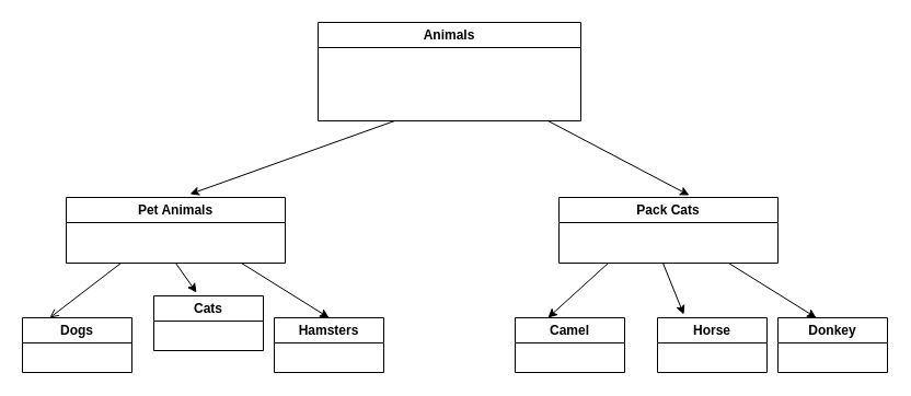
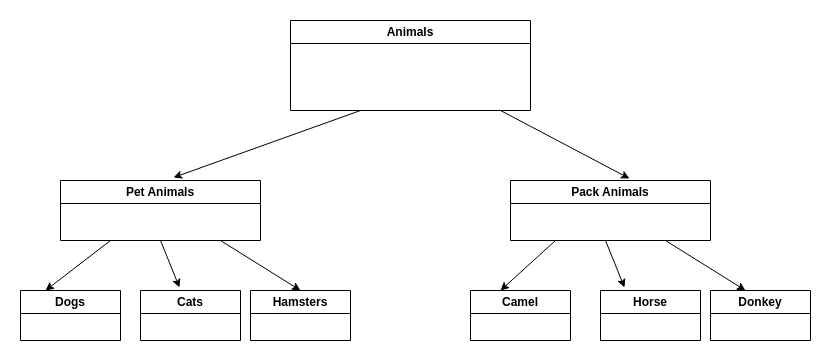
- <mxCell id="4" value="Pack Cats" style="swimlane;whiteSpace=wrap;html=1;" vertex="1" parent="1"><mxGeometry x="510" y="180" width="200" height="60" as="geometry" /></mxCell>
+ <mxCell id="4" value="Pack Animals" style="swimlane;whiteSpace=wrap;html=1;" vertex="1" parent="1"><mxGeometry x="510" y="180" width="200" height="60" as="geometry" /></mxCell>
- <mxCell id="13" value="" style="endArrow=open;html=1;rounded=0;exitX=0.25;exitY=1;exitDx=0;exitDy=0;entryX=0.25;entryY=0;entryDx=0;entryDy=0;" edge="1" parent="1" source="3" target="2"><mxGeometry width="50" height="50" relative="1" as="geometry"><mxPoint x="370" y="140" as="sourcePoint" /><mxPoint x="420" y="90" as="targetPoint" /></mxGeometry></mxCell>
+ <mxCell id="13" value="" style="endArrow=classic;html=1;rounded=0;exitX=0.25;exitY=1;exitDx=0;exitDy=0;entryX=0.25;entryY=0;entryDx=0;entryDy=0;" edge="1" parent="1" source="3" target="2"><mxGeometry width="50" height="50" relative="1" as="geometry"><mxPoint x="370" y="140" as="sourcePoint" /><mxPoint x="420" y="90" as="targetPoint" /></mxGeometry></mxCell>
- <mxCell id="8" value="Cats" style="swimlane;whiteSpace=wrap;html=1;" vertex="1" parent="1"><mxGeometry x="140" y="270" width="100" height="50" as="geometry" /></mxCell>
+ <mxCell id="8" value="Cats" style="swimlane;whiteSpace=wrap;html=1;" vertex="1" parent="1"><mxGeometry x="140" y="290" width="100" height="50" as="geometry" /></mxCell>
